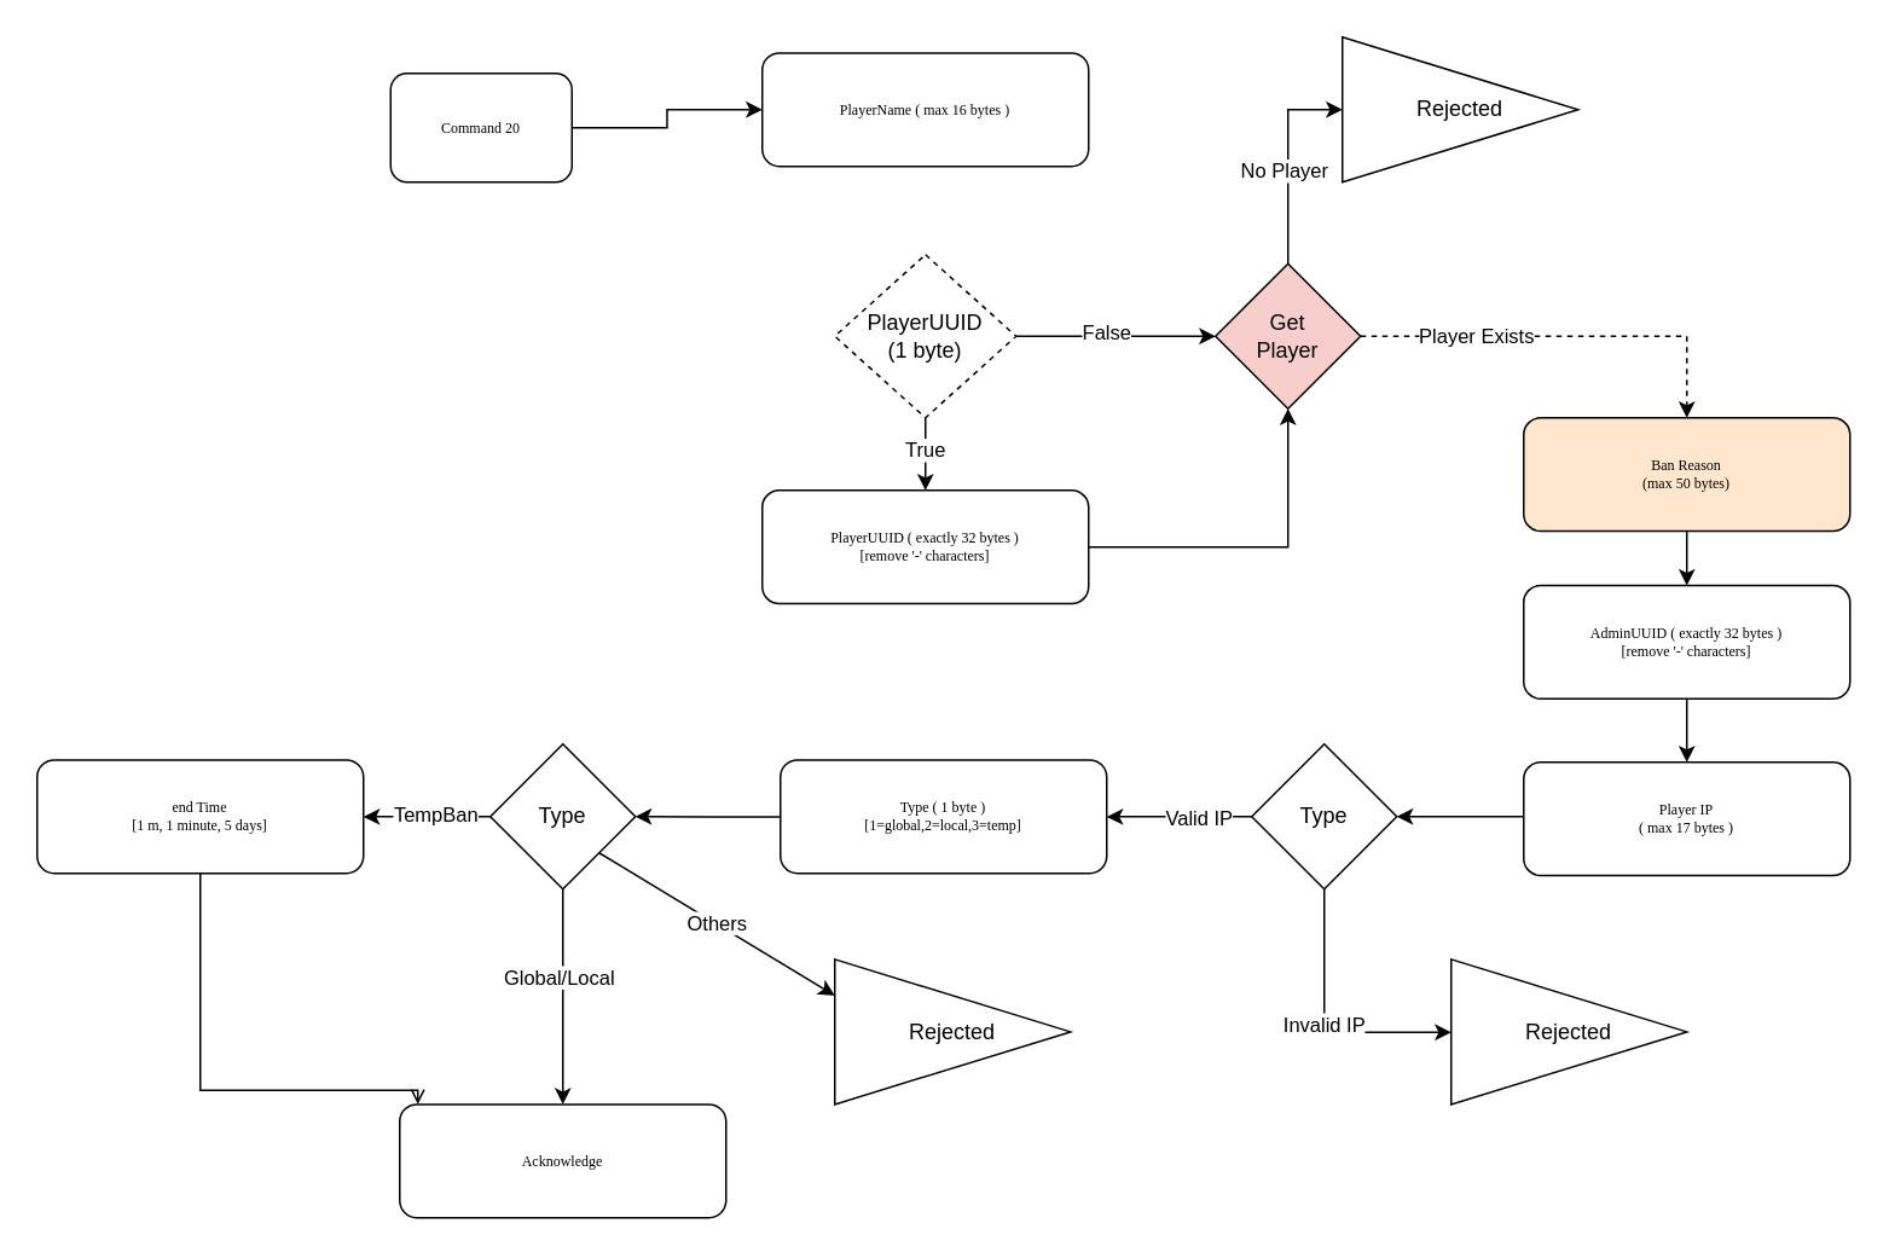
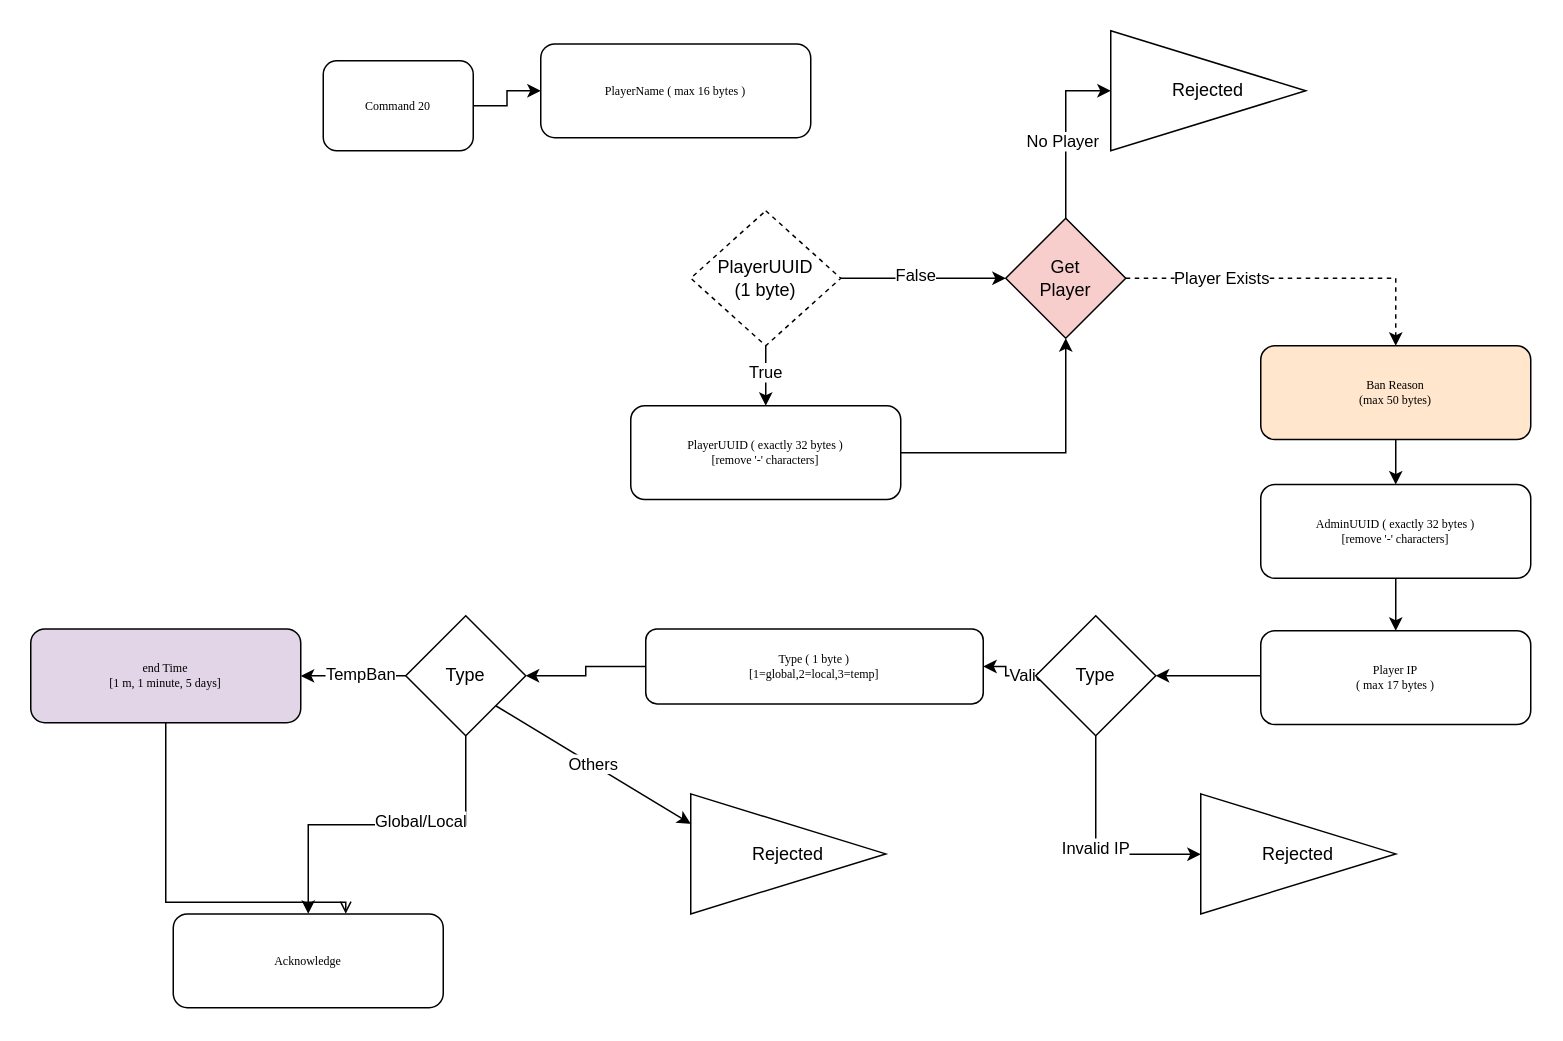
- <mxCell id="3" value="PlayerName ( max 16 bytes )" style="rounded=1;whiteSpace=wrap;html=1;shadow=0;labelBackgroundColor=none;strokeWidth=1;fontFamily=Verdana;fontSize=8;align=center;" parent="1" vertex="1"><mxGeometry x="420" y="28.75" width="180" height="62.5" as="geometry" /></mxCell>
+ <mxCell id="3" value="PlayerName ( max 16 bytes )" style="rounded=1;whiteSpace=wrap;html=1;shadow=0;labelBackgroundColor=none;strokeWidth=1;fontFamily=Verdana;fontSize=8;align=center;" parent="1" vertex="1"><mxGeometry x="360" y="28.75" width="180" height="62.5" as="geometry" /></mxCell>
- <mxCell id="26" value="end Time&lt;br&gt;[1 m, 1 minute, 5 days]" style="rounded=1;whiteSpace=wrap;html=1;shadow=0;labelBackgroundColor=none;strokeWidth=1;fontFamily=Verdana;fontSize=8;align=center;" vertex="1" parent="1"><mxGeometry x="20" y="418.75" width="180" height="62.5" as="geometry" /></mxCell>
+ <mxCell id="26" value="end Time&lt;br&gt;[1 m, 1 minute, 5 days]" style="rounded=1;whiteSpace=wrap;html=1;shadow=0;labelBackgroundColor=none;strokeWidth=1;fontFamily=Verdana;fontSize=8;align=center;fillColor=#e1d5e7;" vertex="1" parent="1"><mxGeometry x="20" y="418.75" width="180" height="62.5" as="geometry" /></mxCell>
- <mxCell id="17" value="Type ( 1 byte ) &lt;br&gt;[1=global,2=local,3=temp]" style="rounded=1;whiteSpace=wrap;html=1;shadow=0;labelBackgroundColor=none;strokeWidth=1;fontFamily=Verdana;fontSize=8;align=center;" vertex="1" parent="1"><mxGeometry x="430" y="418.75" width="180" height="62.5" as="geometry" /></mxCell>
+ <mxCell id="17" value="Type ( 1 byte ) &lt;br&gt;[1=global,2=local,3=temp]" style="rounded=1;whiteSpace=wrap;html=1;shadow=0;labelBackgroundColor=none;strokeWidth=1;fontFamily=Verdana;fontSize=8;align=center;" vertex="1" parent="1"><mxGeometry x="430" y="418.75" width="225" height="50" as="geometry" /></mxCell>
- <mxCell id="27" value="Acknowledge" style="rounded=1;whiteSpace=wrap;html=1;shadow=0;labelBackgroundColor=none;strokeWidth=1;fontFamily=Verdana;fontSize=8;align=center;" vertex="1" parent="1"><mxGeometry x="220" y="608.75" width="180" height="62.5" as="geometry" /></mxCell>
+ <mxCell id="27" value="Acknowledge" style="rounded=1;whiteSpace=wrap;html=1;shadow=0;labelBackgroundColor=none;strokeWidth=1;fontFamily=Verdana;fontSize=8;align=center;" vertex="1" parent="1"><mxGeometry x="115" y="608.75" width="180" height="62.5" as="geometry" /></mxCell>
